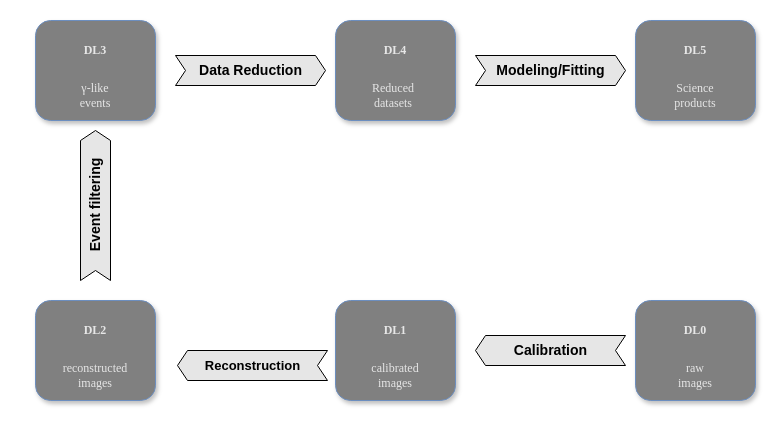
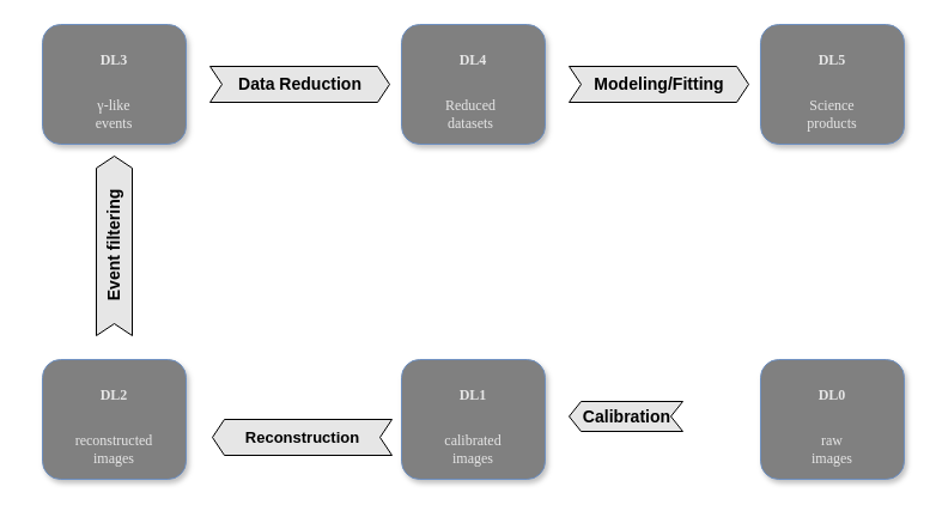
- <mxCell id="15" value="&lt;h3&gt;Calibration&lt;/h3&gt;" style="html=1;shadow=0;dashed=0;align=center;verticalAlign=middle;shape=mxgraph.arrows2.arrow;dy=0;dx=10;notch=10;fillColor=#E6E6E6;gradientColor=none;direction=west;" parent="1" vertex="1"><mxGeometry x="475" y="335" width="150" height="30" as="geometry" /></mxCell>
+ <mxCell id="15" value="&lt;h3&gt;Calibration&lt;/h3&gt;" style="html=1;shadow=0;dashed=0;align=center;verticalAlign=middle;shape=mxgraph.arrows2.arrow;dy=0;dx=10;notch=10;fillColor=#E6E6E6;gradientColor=none;direction=west;" parent="1" vertex="1"><mxGeometry x="475" y="335" width="95" height="25" as="geometry" /></mxCell>
